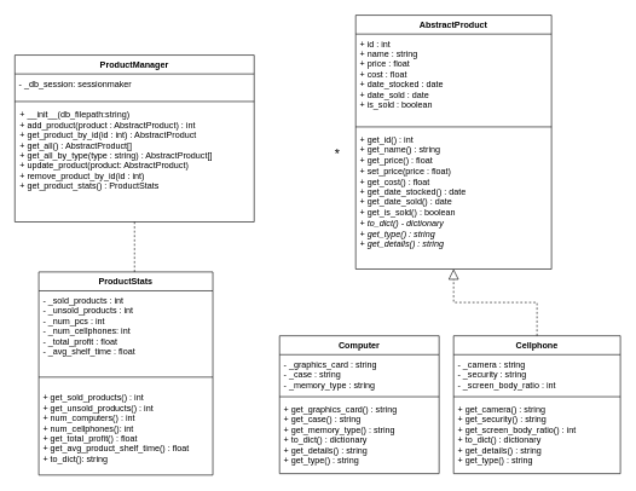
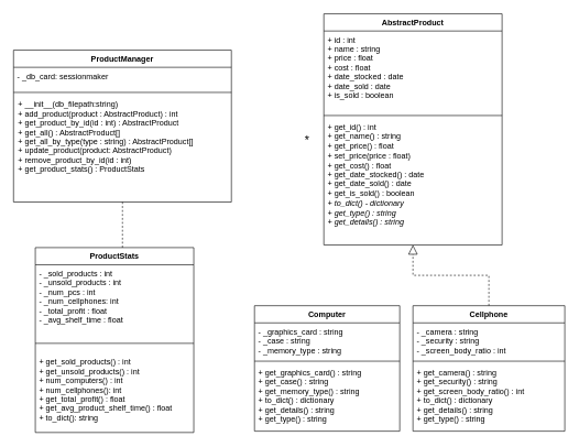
- <mxCell id="3" value="- _db_session: sessionmaker" style="text;strokeColor=none;fillColor=none;align=left;verticalAlign=top;spacingLeft=4;spacingRight=4;overflow=hidden;rotatable=0;points=[[0,0.5],[1,0.5]];portConstraint=eastwest;" parent="2" vertex="1"><mxGeometry y="26" width="330" height="34" as="geometry" /></mxCell>
+ <mxCell id="3" value="- _db_card: sessionmaker" style="text;strokeColor=none;fillColor=none;align=left;verticalAlign=top;spacingLeft=4;spacingRight=4;overflow=hidden;rotatable=0;points=[[0,0.5],[1,0.5]];portConstraint=eastwest;" parent="2" vertex="1"><mxGeometry y="26" width="330" height="34" as="geometry" /></mxCell>
